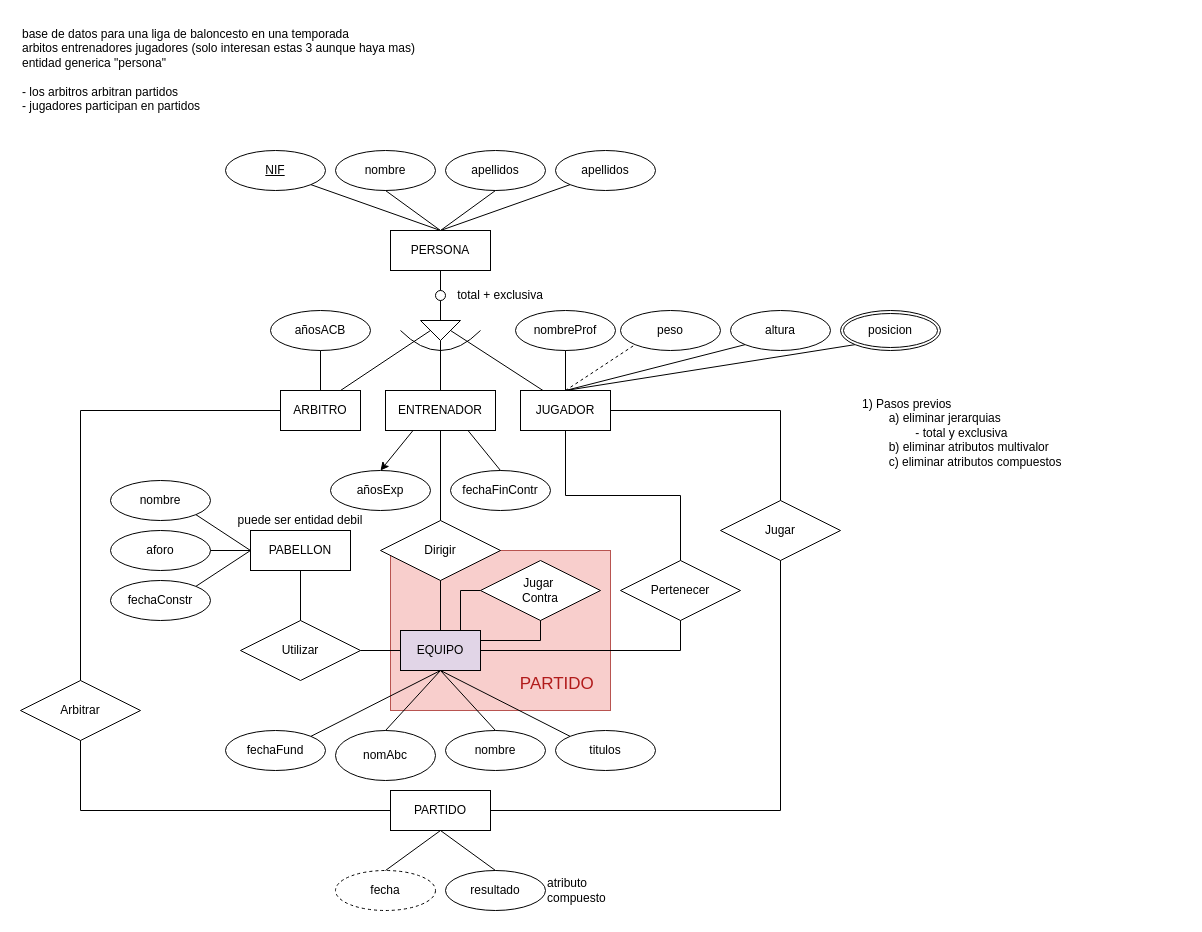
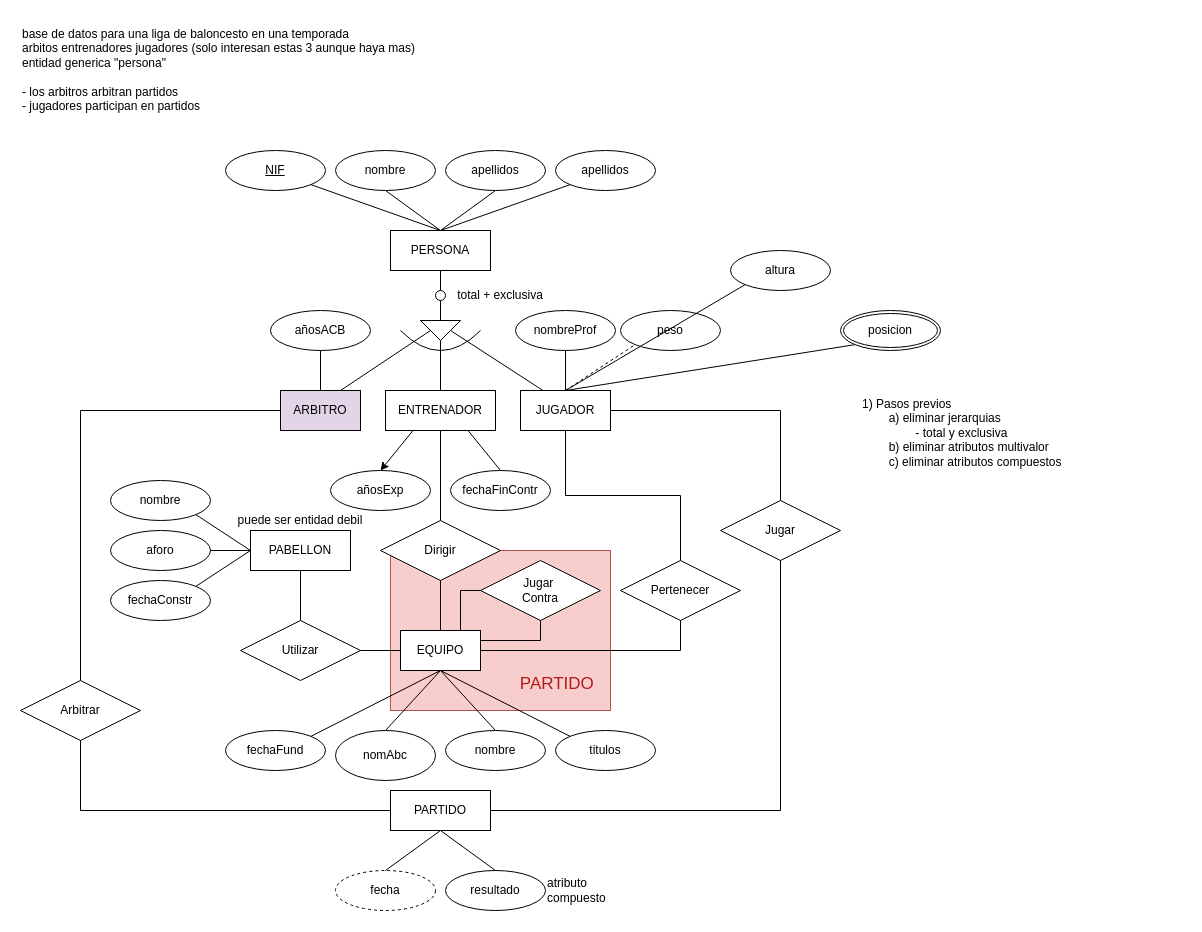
- <mxCell id="29" value="altura" style="ellipse;whiteSpace=wrap;html=1;align=center;" parent="1" vertex="1"><mxGeometry x="730" y="310" width="100" height="40" as="geometry" /></mxCell>
+ <mxCell id="29" value="altura" style="ellipse;whiteSpace=wrap;html=1;align=center;" parent="1" vertex="1"><mxGeometry x="730" y="250" width="100" height="40" as="geometry" /></mxCell>
- <mxCell id="5" value="ARBITRO" style="whiteSpace=wrap;html=1;align=center;" parent="1" vertex="1"><mxGeometry x="280" y="390" width="80" height="40" as="geometry" /></mxCell>
+ <mxCell id="5" value="ARBITRO" style="whiteSpace=wrap;html=1;align=center;fillColor=#e1d5e7;" parent="1" vertex="1"><mxGeometry x="280" y="390" width="80" height="40" as="geometry" /></mxCell>
- <mxCell id="32" value="EQUIPO" style="whiteSpace=wrap;html=1;align=center;fillColor=#e1d5e7;" parent="1" vertex="1"><mxGeometry x="400" y="630" width="80" height="40" as="geometry" /></mxCell>
+ <mxCell id="32" value="EQUIPO" style="whiteSpace=wrap;html=1;align=center;" parent="1" vertex="1"><mxGeometry x="400" y="630" width="80" height="40" as="geometry" /></mxCell>
